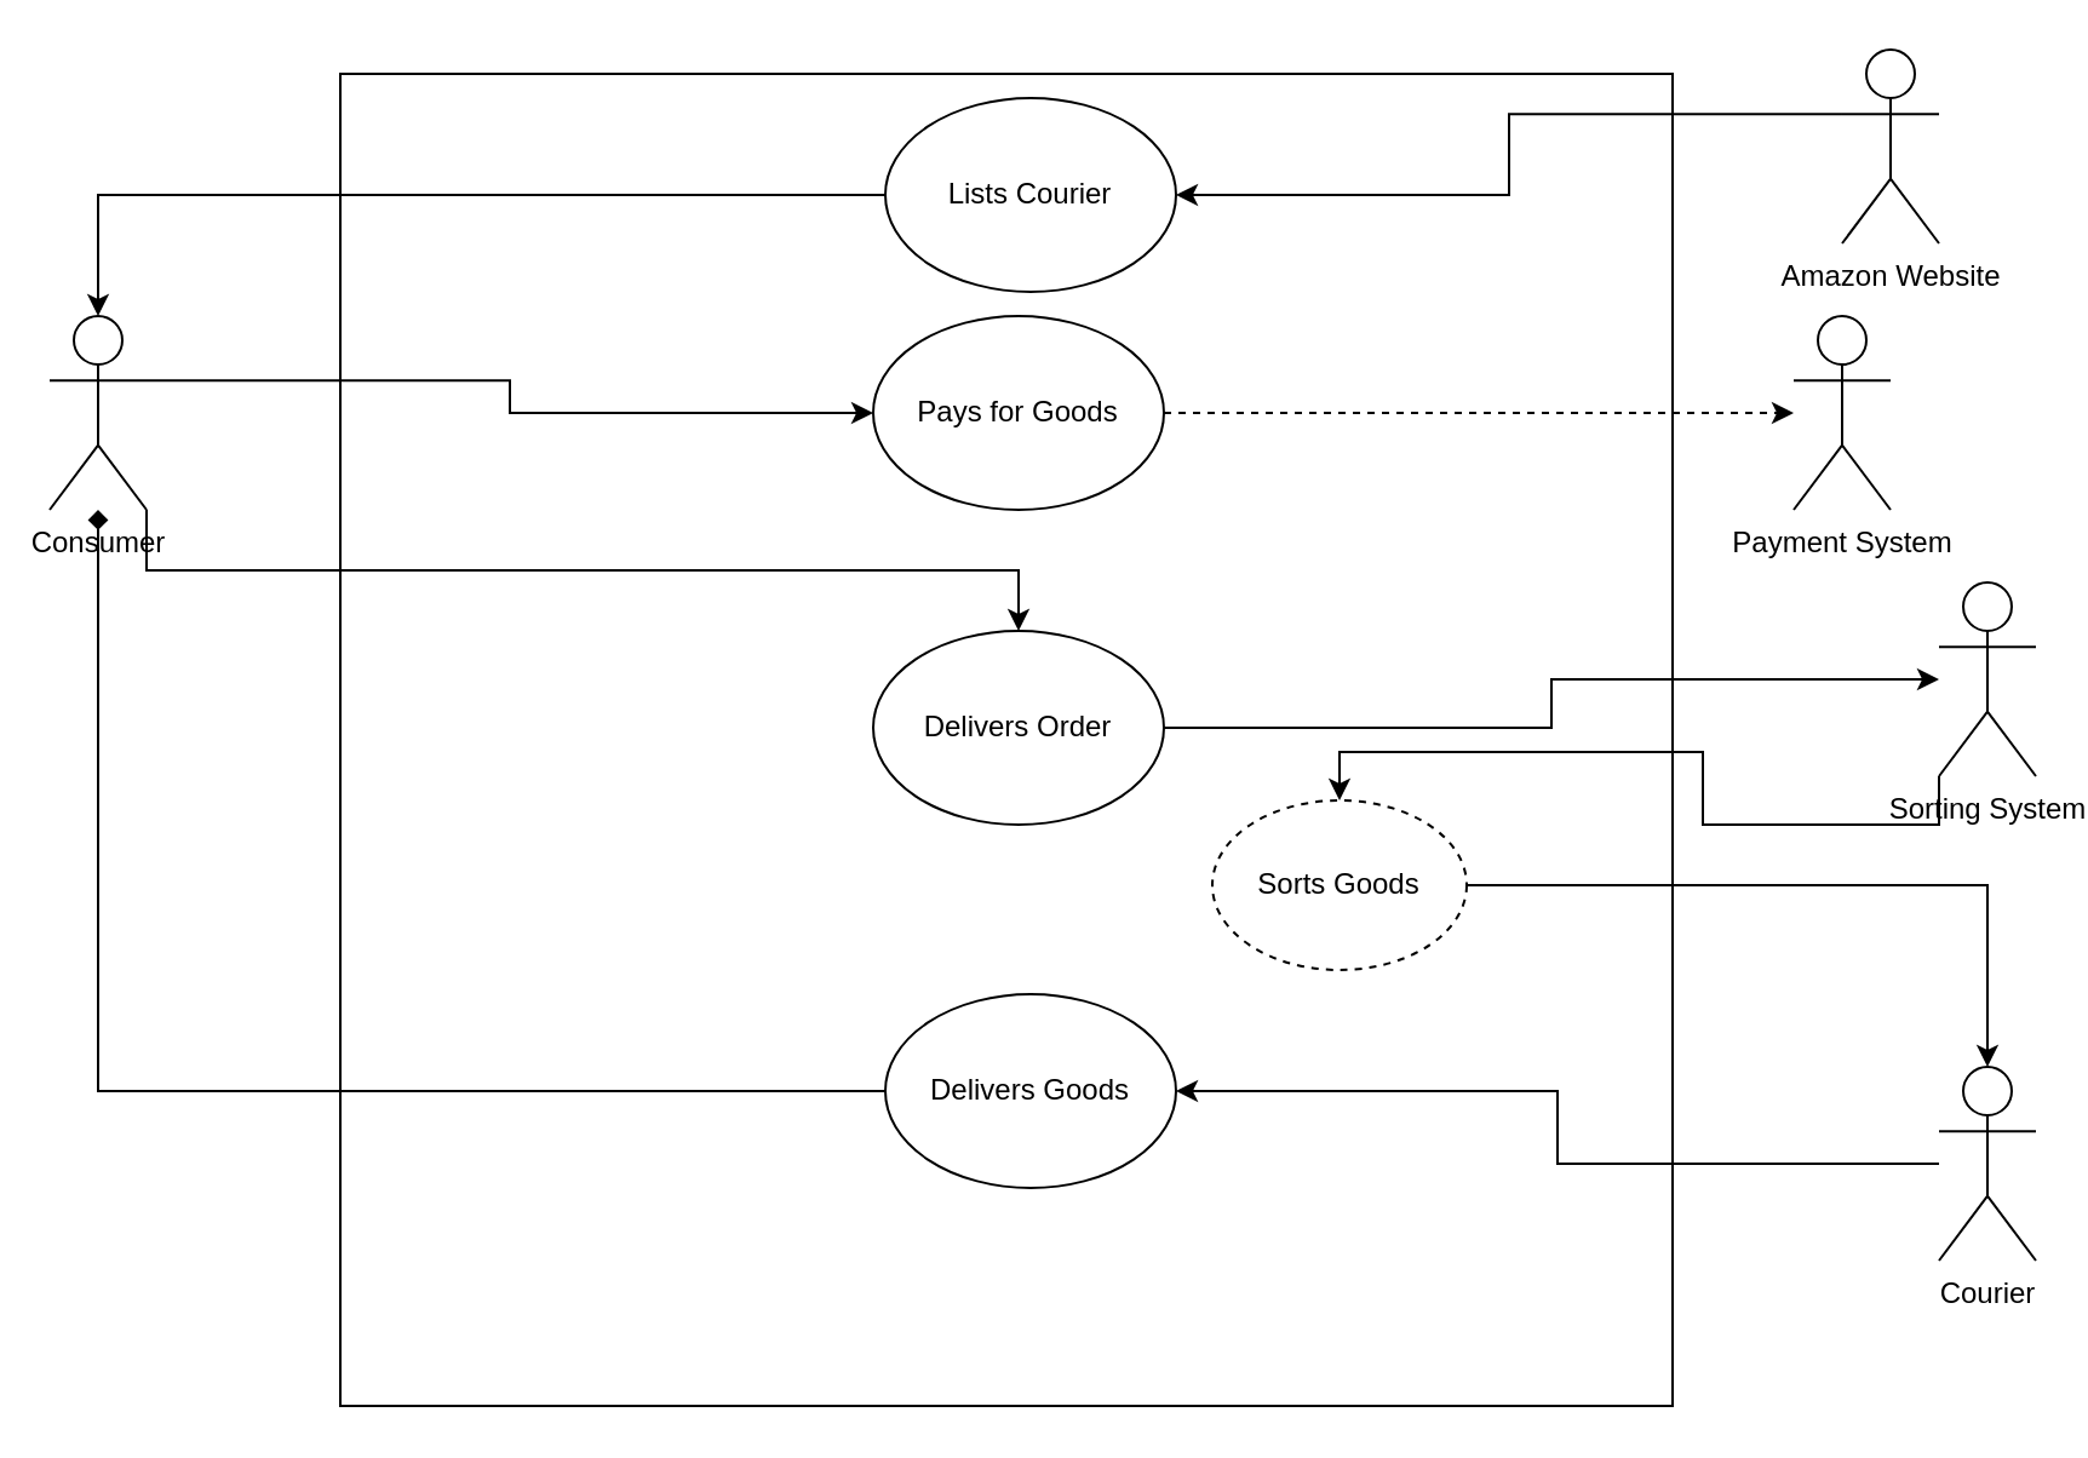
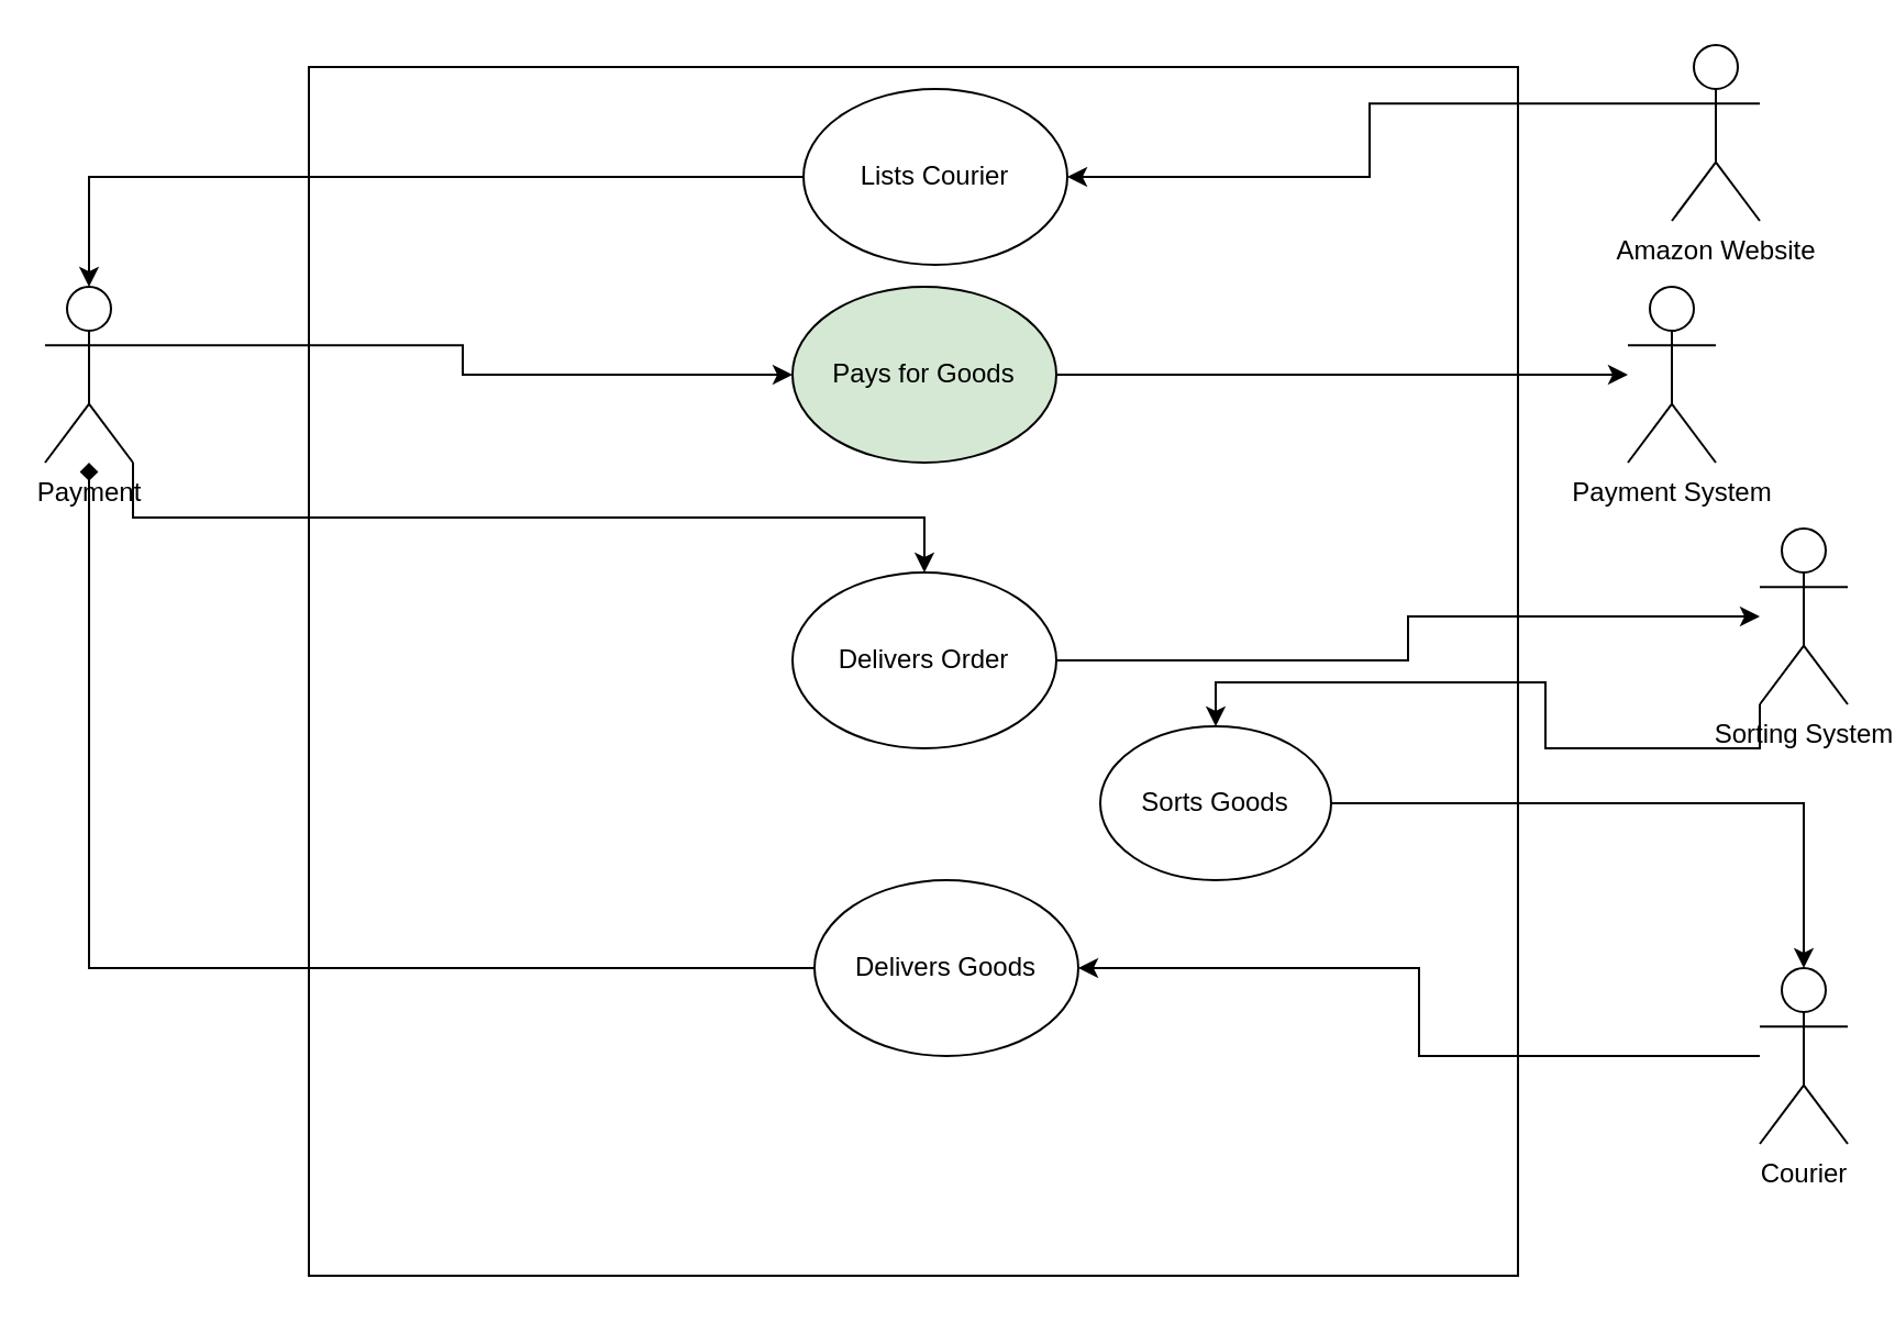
- <mxCell id="21" value="Pays for Goods" style="ellipse;whiteSpace=wrap;html=1;" parent="1" vertex="1"><mxGeometry x="360" y="130" width="120" height="80" as="geometry" /></mxCell>
+ <mxCell id="21" value="Pays for Goods" style="ellipse;whiteSpace=wrap;html=1;fillColor=#d5e8d4;" parent="1" vertex="1"><mxGeometry x="360" y="130" width="120" height="80" as="geometry" /></mxCell>
- <mxCell id="20" style="edgeStyle=orthogonalEdgeStyle;rounded=0;orthogonalLoop=1;jettySize=auto;html=1;dashed=1;" parent="1" source="21" target="22" edge="1"><mxGeometry relative="1" as="geometry" /></mxCell>
+ <mxCell id="20" style="edgeStyle=orthogonalEdgeStyle;rounded=0;orthogonalLoop=1;jettySize=auto;html=1;" parent="1" source="21" target="22" edge="1"><mxGeometry relative="1" as="geometry" /></mxCell>
- <mxCell id="11" value="Consumer" style="shape=umlActor;verticalLabelPosition=bottom;verticalAlign=top;html=1;outlineConnect=0;" parent="1" vertex="1"><mxGeometry x="20" y="130" width="40" height="80" as="geometry" /></mxCell>
+ <mxCell id="11" value="Payment" style="shape=umlActor;verticalLabelPosition=bottom;verticalAlign=top;html=1;outlineConnect=0;" parent="1" vertex="1"><mxGeometry x="20" y="130" width="40" height="80" as="geometry" /></mxCell>
- <mxCell id="17" value="Sorts Goods" style="ellipse;whiteSpace=wrap;html=1;dashed=1;" parent="1" vertex="1"><mxGeometry x="500" y="330" width="105" height="70" as="geometry" /></mxCell>
+ <mxCell id="17" value="Sorts Goods" style="ellipse;whiteSpace=wrap;html=1;" parent="1" vertex="1"><mxGeometry x="500" y="330" width="105" height="70" as="geometry" /></mxCell>
- <mxCell id="19" value="Delivers Goods" style="ellipse;whiteSpace=wrap;html=1;" parent="1" vertex="1"><mxGeometry x="365" y="410" width="120" height="80" as="geometry" /></mxCell>
+ <mxCell id="19" value="Delivers Goods" style="ellipse;whiteSpace=wrap;html=1;" parent="1" vertex="1"><mxGeometry x="370" y="400" width="120" height="80" as="geometry" /></mxCell>
